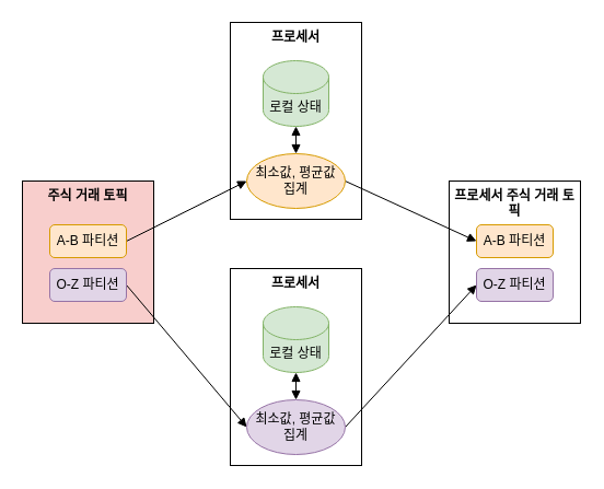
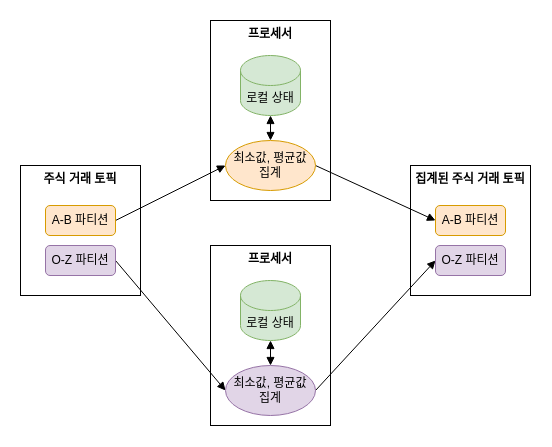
- <mxCell id="5" value="주식 거래 토픽" style="rounded=0;whiteSpace=wrap;html=1;verticalAlign=top;fontStyle=1;fillColor=#f8cecc;" vertex="1" parent="1"><mxGeometry x="20" y="165" width="120" height="130" as="geometry" /></mxCell>
+ <mxCell id="5" value="주식 거래 토픽" style="rounded=0;whiteSpace=wrap;html=1;verticalAlign=top;fontStyle=1" vertex="1" parent="1"><mxGeometry x="20" y="165" width="120" height="130" as="geometry" /></mxCell>
- <mxCell id="2" value="프로세서 주식 거래 토픽" style="rounded=0;whiteSpace=wrap;html=1;verticalAlign=top;fontStyle=1" vertex="1" parent="1"><mxGeometry x="410" y="165" width="120" height="130" as="geometry" /></mxCell>
+ <mxCell id="2" value="집계된 주식 거래 토픽" style="rounded=0;whiteSpace=wrap;html=1;verticalAlign=top;fontStyle=1" vertex="1" parent="1"><mxGeometry x="410" y="165" width="120" height="130" as="geometry" /></mxCell>
